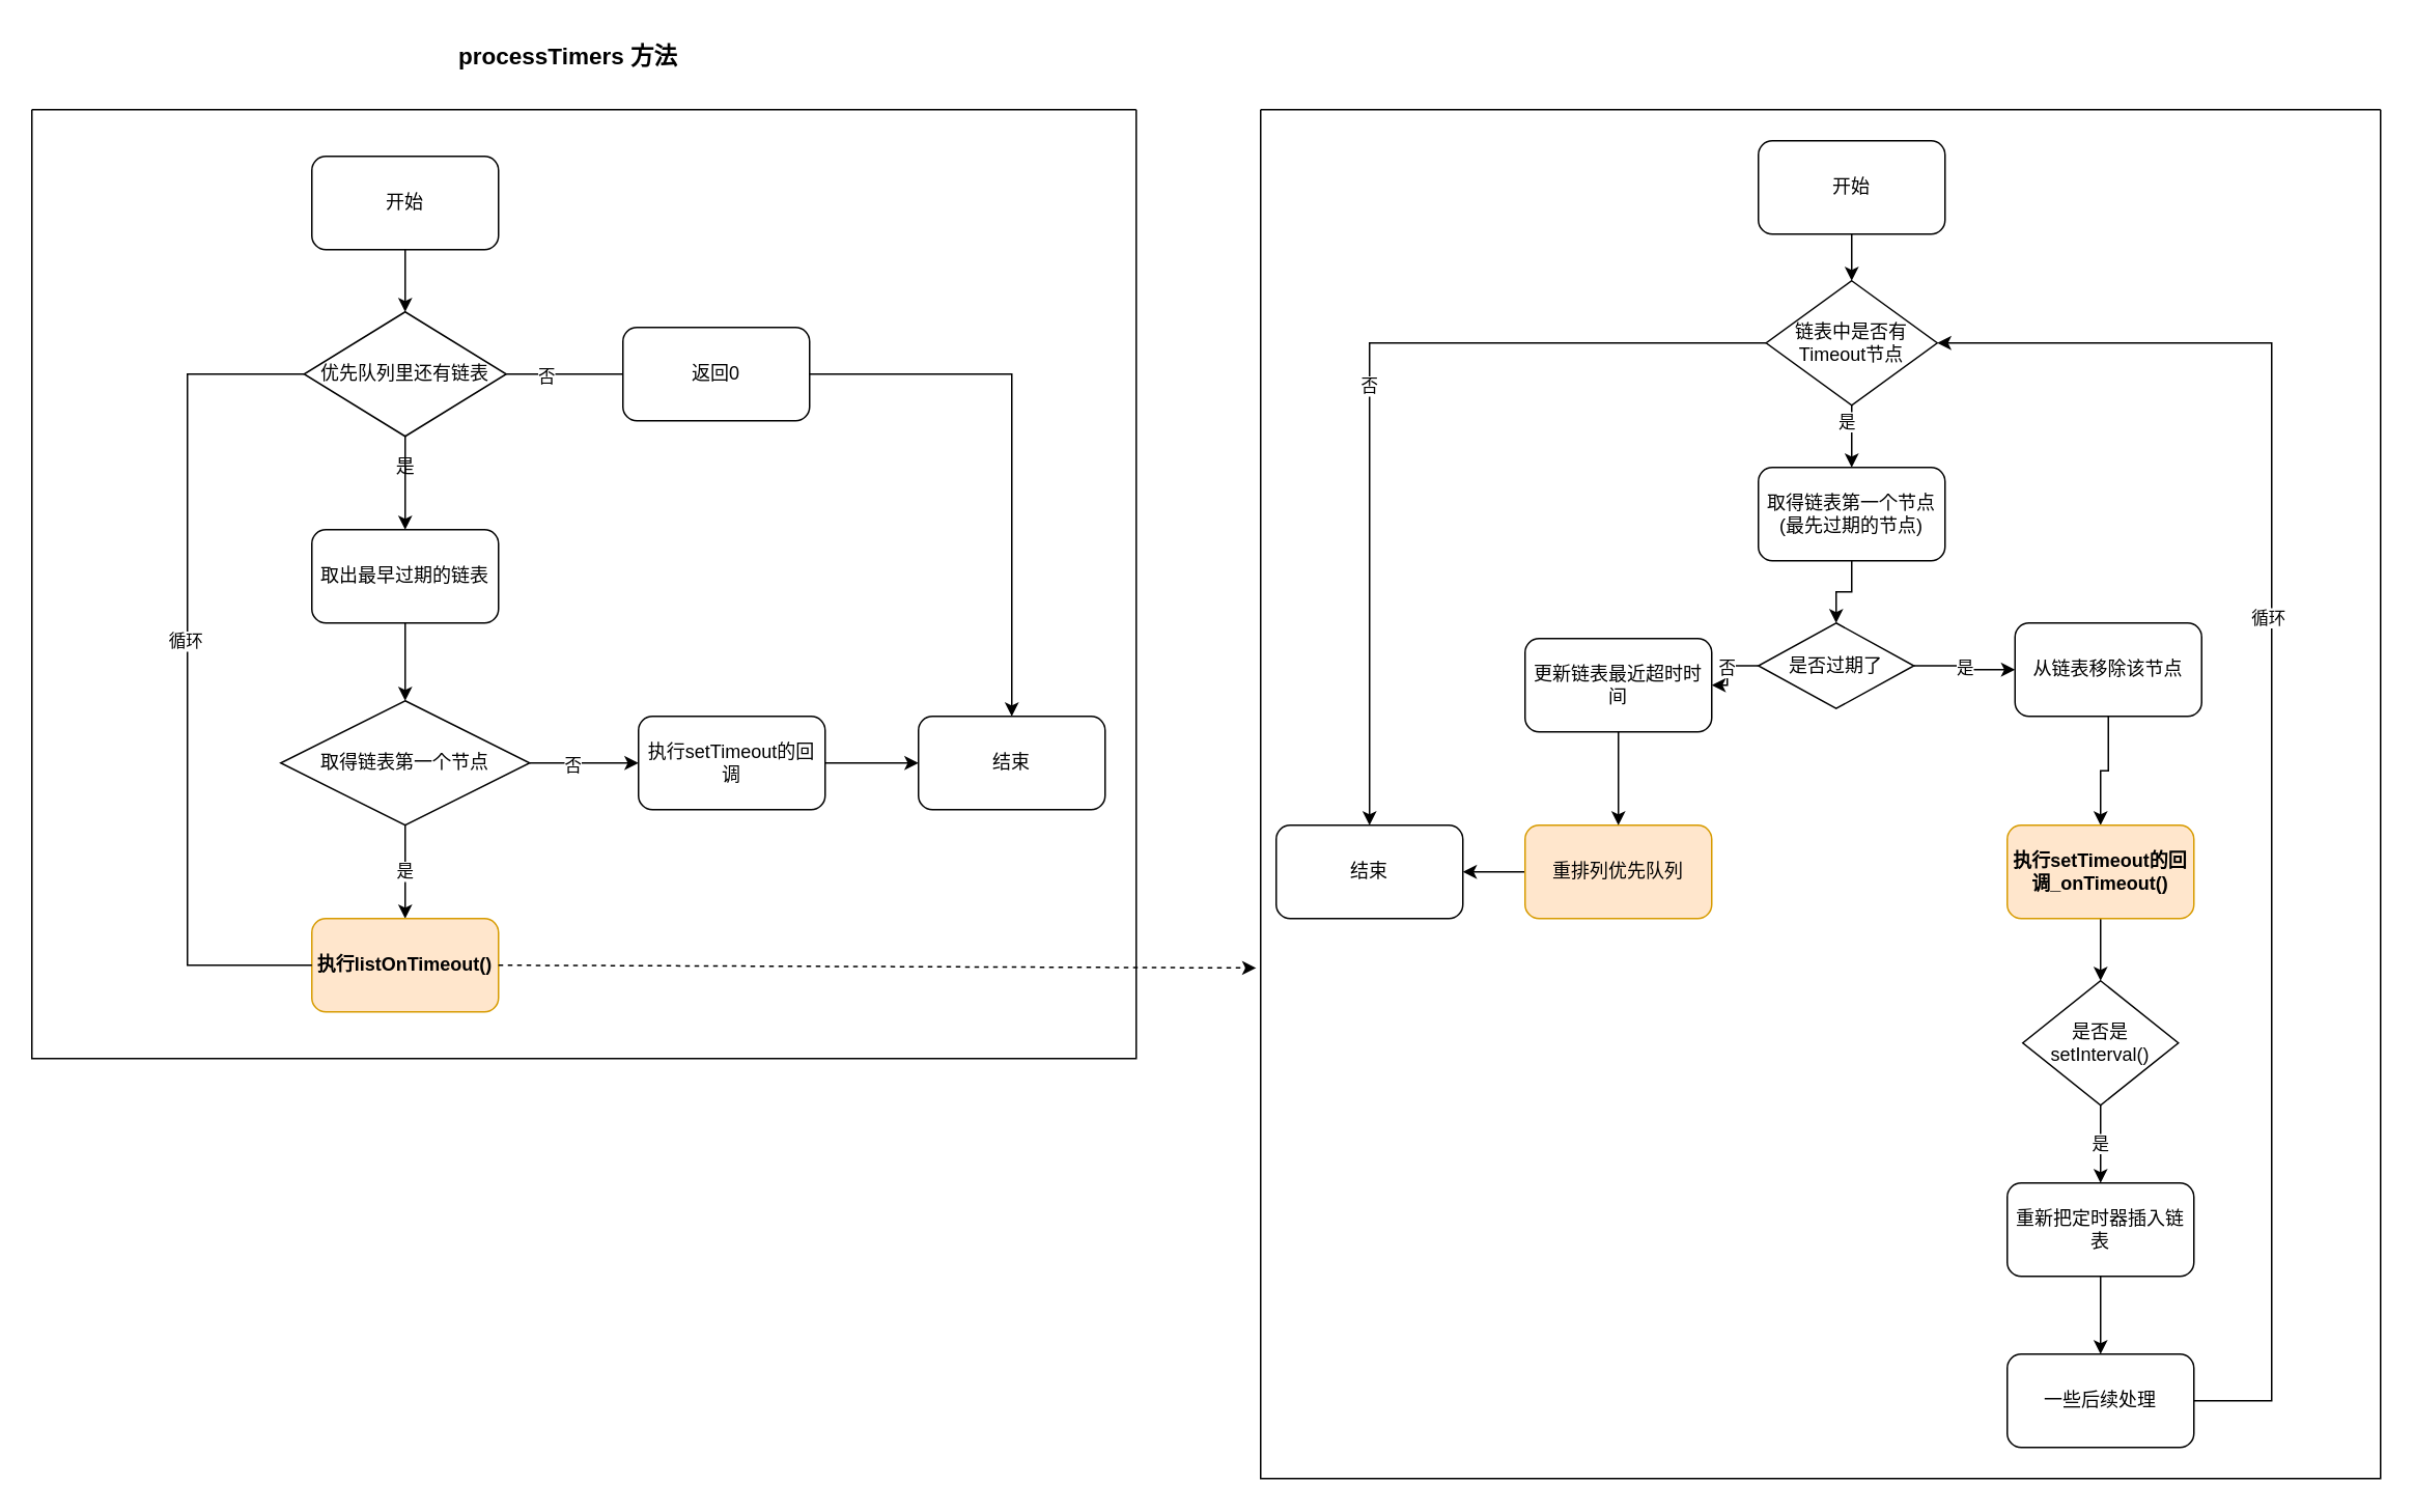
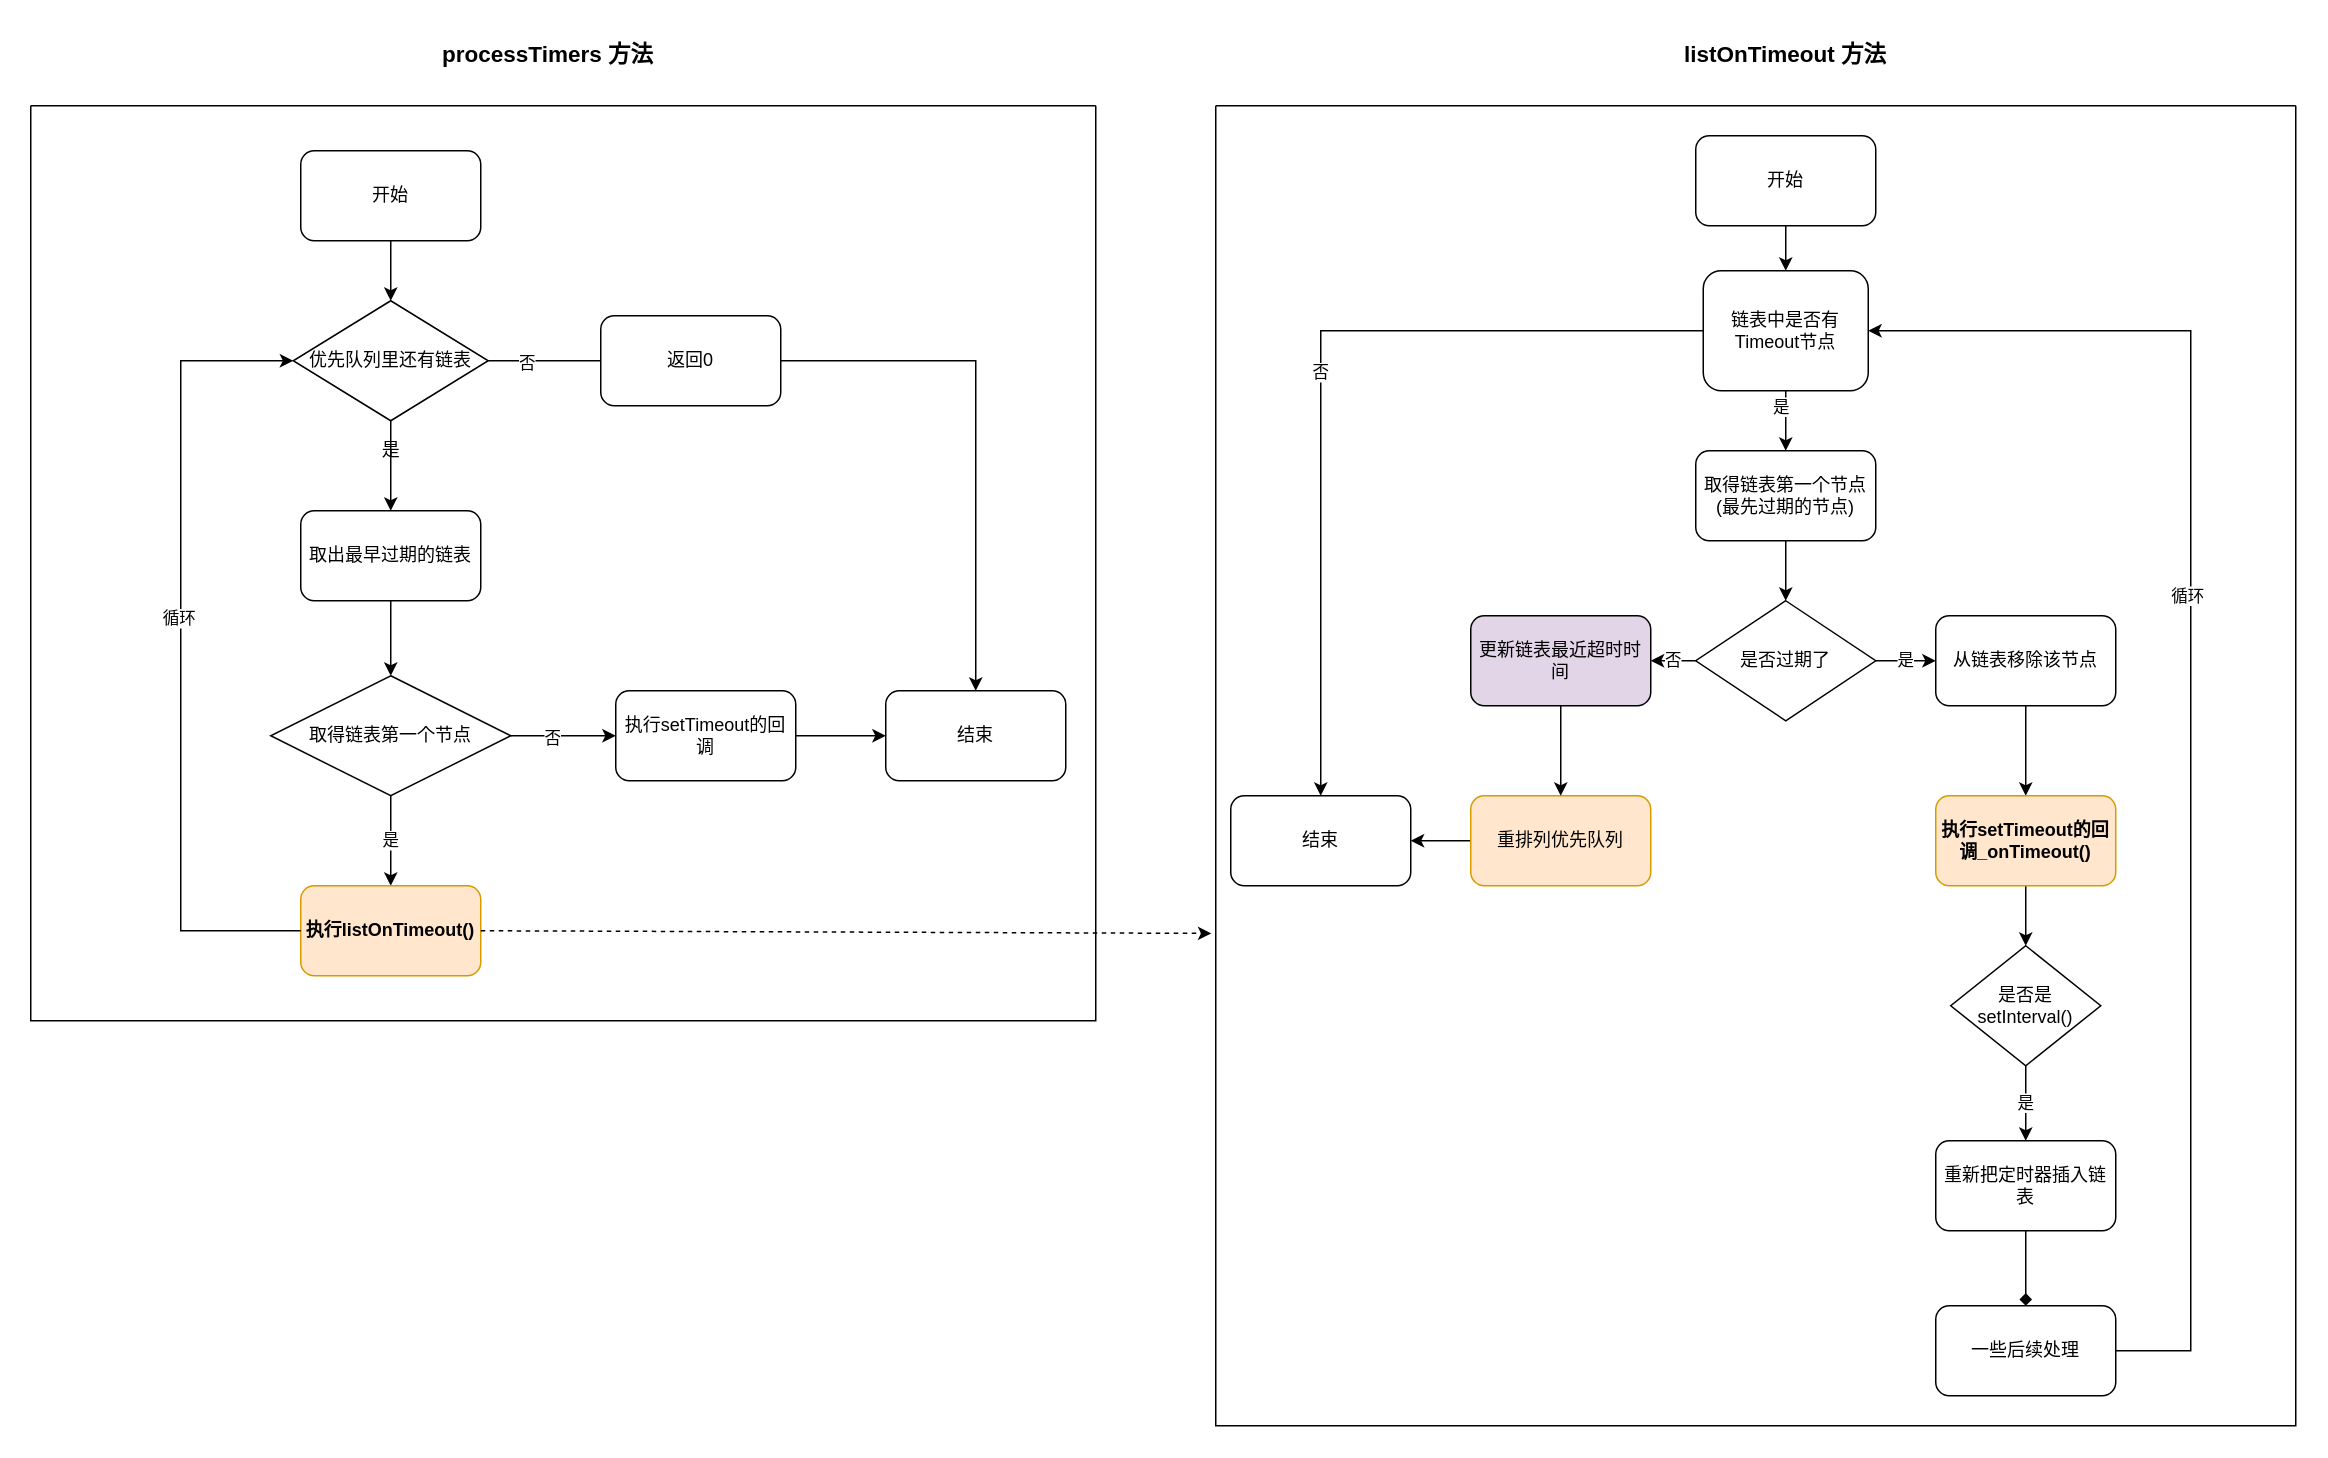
+ <mxCell id="54" value="&lt;b&gt;&lt;font style=&quot;font-size: 15px;&quot;&gt;listOnTimeout 方法&lt;/font&gt;&lt;/b&gt;" style="text;html=1;strokeColor=none;fillColor=none;align=center;verticalAlign=middle;whiteSpace=wrap;rounded=0;" vertex="1" parent="1"><mxGeometry x="1115" y="20" width="150" height="30" as="geometry" /></mxCell>
- <mxCell id="48" value="链表中是否有Timeout节点" style="rhombus;whiteSpace=wrap;html=1;" vertex="1" parent="46"><mxGeometry x="325" y="110" width="110" height="80" as="geometry" /></mxCell>
+ <mxCell id="48" value="链表中是否有Timeout节点" style="whiteSpace=wrap;html=1;rounded=1;" vertex="1" parent="46"><mxGeometry x="325" y="110" width="110" height="80" as="geometry" /></mxCell>
- <mxCell id="20" value="" style="endArrow=none;html=1;rounded=0;exitX=0;exitY=0.5;exitDx=0;exitDy=0;entryX=0;entryY=0.5;entryDx=0;entryDy=0;" edge="1" parent="1" source="17" target="7"><mxGeometry width="50" height="50" relative="1" as="geometry"><mxPoint x="0" y="620" as="sourcePoint" /><mxPoint x="50" y="570" as="targetPoint" /><Array as="points"><mxPoint x="120" y="620" /><mxPoint x="120" y="240" /></Array></mxGeometry></mxCell>
+ <mxCell id="20" value="" style="endArrow=classic;html=1;rounded=0;exitX=0;exitY=0.5;exitDx=0;exitDy=0;entryX=0;entryY=0.5;entryDx=0;entryDy=0;" edge="1" parent="1" source="17" target="7"><mxGeometry width="50" height="50" relative="1" as="geometry"><mxPoint x="0" y="620" as="sourcePoint" /><mxPoint x="50" y="570" as="targetPoint" /><Array as="points"><mxPoint x="120" y="620" /><mxPoint x="120" y="240" /></Array></mxGeometry></mxCell>
- <mxCell id="32" value="是否过期了" style="rhombus;whiteSpace=wrap;html=1;" vertex="1" parent="1"><mxGeometry x="1130" y="400" width="100" height="55" as="geometry" /></mxCell>
+ <mxCell id="32" value="是否过期了" style="rhombus;whiteSpace=wrap;html=1;" vertex="1" parent="1"><mxGeometry x="1130" y="400" width="120" height="80" as="geometry" /></mxCell>
- <mxCell id="34" value="从链表移除该节点" style="rounded=1;whiteSpace=wrap;html=1;" vertex="1" parent="1"><mxGeometry x="1295" y="400" width="120" height="60" as="geometry" /></mxCell>
+ <mxCell id="34" value="从链表移除该节点" style="rounded=1;whiteSpace=wrap;html=1;" vertex="1" parent="1"><mxGeometry x="1290" y="410" width="120" height="60" as="geometry" /></mxCell>
- <mxCell id="50" value="更新链表最近超时时间" style="rounded=1;whiteSpace=wrap;html=1;" vertex="1" parent="46"><mxGeometry x="170" y="340" width="120" height="60" as="geometry" /></mxCell>
+ <mxCell id="50" value="更新链表最近超时时间" style="rounded=1;whiteSpace=wrap;html=1;fillColor=#e1d5e7;" vertex="1" parent="46"><mxGeometry x="170" y="340" width="120" height="60" as="geometry" /></mxCell>
- <mxCell id="41" value="" style="edgeStyle=orthogonalEdgeStyle;rounded=0;orthogonalLoop=1;jettySize=auto;html=1;" edge="1" parent="1" source="42" target="45"><mxGeometry relative="1" as="geometry" /></mxCell>
+ <mxCell id="41" value="" style="edgeStyle=orthogonalEdgeStyle;rounded=0;orthogonalLoop=1;jettySize=auto;html=1;endArrow=diamond;" edge="1" parent="1" source="42" target="45"><mxGeometry relative="1" as="geometry" /></mxCell>
